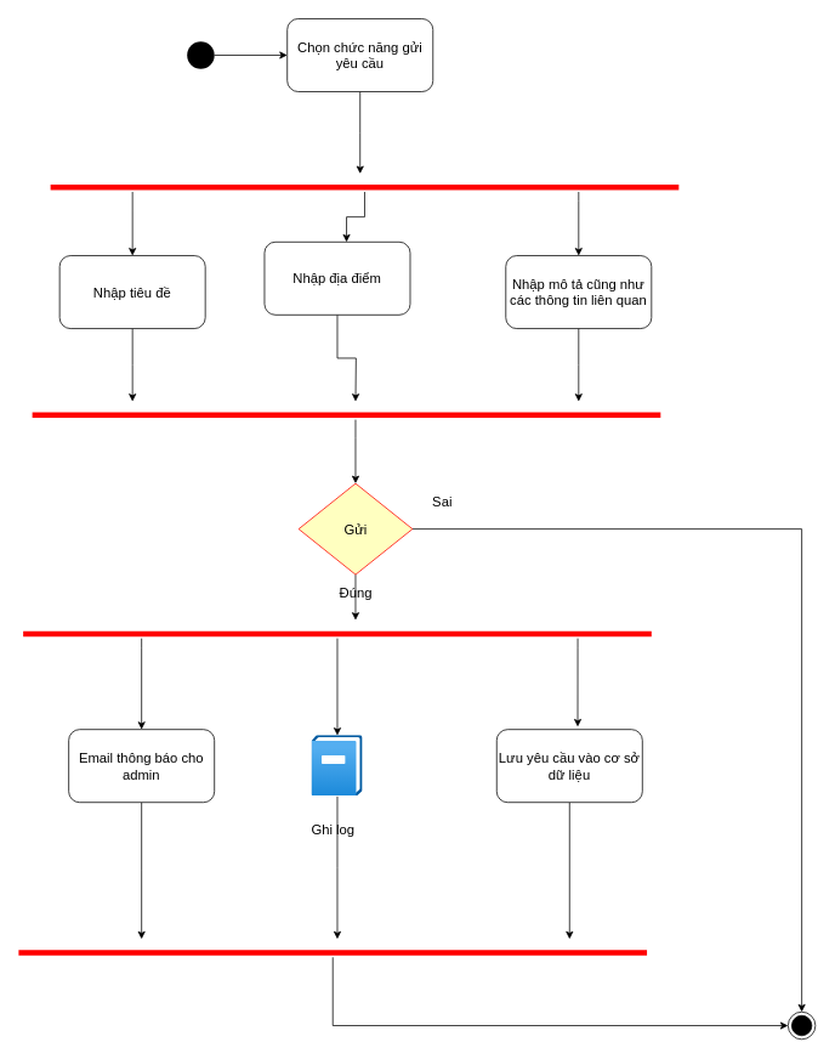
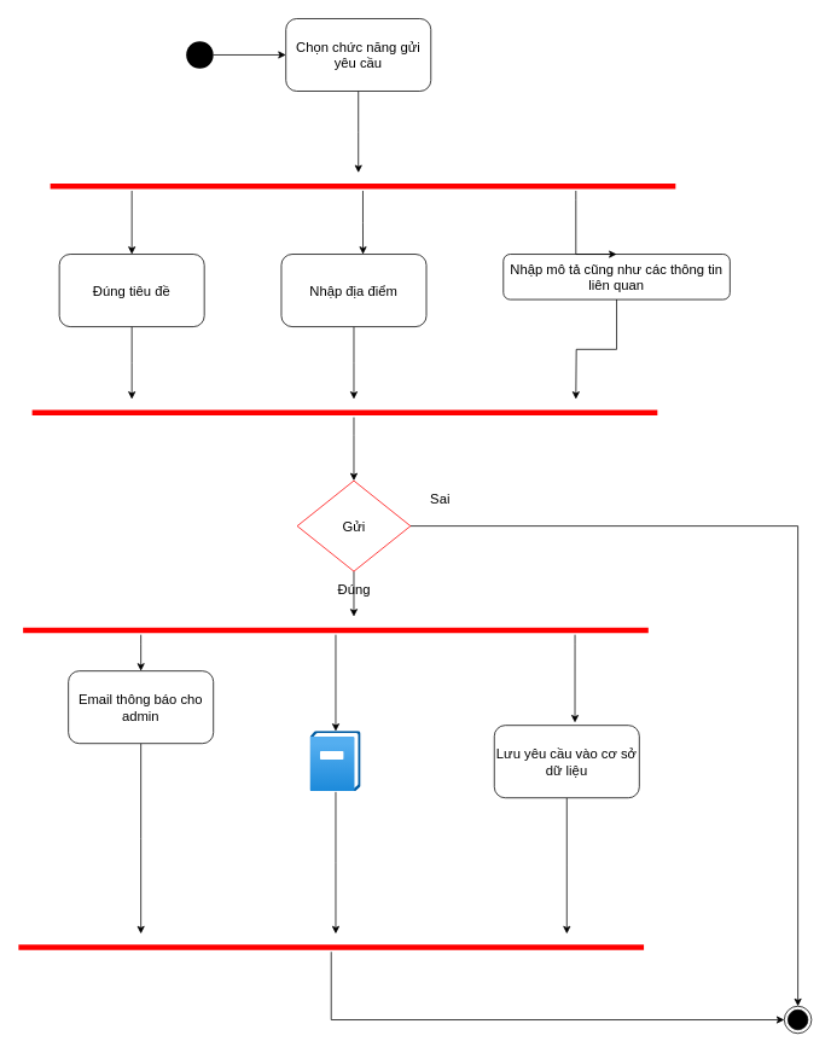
- <mxCell id="12" value="Nhập địa điểm" style="shape=rect;html=1;rounded=1;whiteSpace=wrap;align=center;fontSize=15;" vertex="1" parent="1"><mxGeometry x="290" y="265" width="160" height="80" as="geometry" /></mxCell>
+ <mxCell id="12" value="Nhập địa điểm" style="shape=rect;html=1;rounded=1;whiteSpace=wrap;align=center;fontSize=15;" vertex="1" parent="1"><mxGeometry x="310" y="280" width="160" height="80" as="geometry" /></mxCell>
- <mxCell id="8" value="Nhập tiêu đề" style="shape=rect;html=1;rounded=1;whiteSpace=wrap;align=center;fontSize=15;" vertex="1" parent="1"><mxGeometry x="65" y="280" width="160" height="80" as="geometry" /></mxCell>
+ <mxCell id="8" value="Đúng tiêu đề" style="shape=rect;html=1;rounded=1;whiteSpace=wrap;align=center;fontSize=15;" vertex="1" parent="1"><mxGeometry x="65" y="280" width="160" height="80" as="geometry" /></mxCell>
- <mxCell id="10" value="Nhập mô tả cũng như các thông tin liên quan" style="shape=rect;html=1;rounded=1;whiteSpace=wrap;align=center;fontSize=15;" vertex="1" parent="1"><mxGeometry x="555" y="280" width="160" height="80" as="geometry" /></mxCell>
+ <mxCell id="10" value="Nhập mô tả cũng như các thông tin liên quan" style="shape=rect;html=1;rounded=1;whiteSpace=wrap;align=center;fontSize=15;" vertex="1" parent="1"><mxGeometry x="555" y="280" width="250" height="50" as="geometry" /></mxCell>
- <mxCell id="34" value="Gửi" style="rhombus;whiteSpace=wrap;html=1;fillColor=#ffffc0;strokeColor=#ff0000;fontSize=15;" vertex="1" parent="1"><mxGeometry x="327.5" y="530" width="125" height="100" as="geometry" /></mxCell>
+ <mxCell id="34" value="Gửi" style="rhombus;whiteSpace=wrap;html=1;fillColor=#ffffff;strokeColor=#ff0000;fontSize=15;" vertex="1" parent="1"><mxGeometry x="327.5" y="530" width="125" height="100" as="geometry" /></mxCell>
- <mxCell id="20" value="Email thông báo cho admin" style="shape=rect;html=1;rounded=1;whiteSpace=wrap;align=center;fontSize=15;" vertex="1" parent="1"><mxGeometry x="75" y="800" width="160" height="80" as="geometry" /></mxCell>
+ <mxCell id="20" value="Email thông báo cho admin" style="shape=rect;html=1;rounded=1;whiteSpace=wrap;align=center;fontSize=15;" vertex="1" parent="1"><mxGeometry x="75" y="740" width="160" height="80" as="geometry" /></mxCell>
- <mxCell id="23" value="Ghi log" style="text;html=1;align=center;verticalAlign=middle;resizable=0;points=[];autosize=1;fontSize=15;" vertex="1" parent="1"><mxGeometry x="335" y="900" width="60" height="20" as="geometry" /></mxCell>
